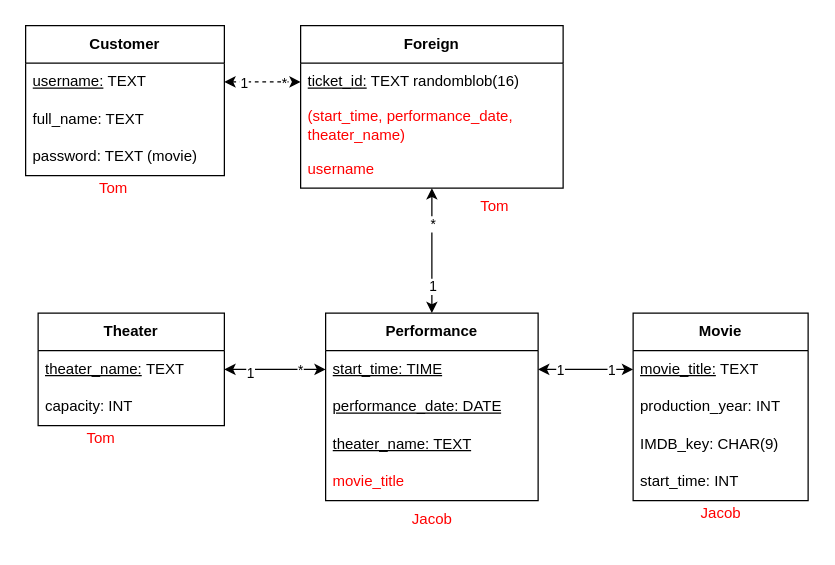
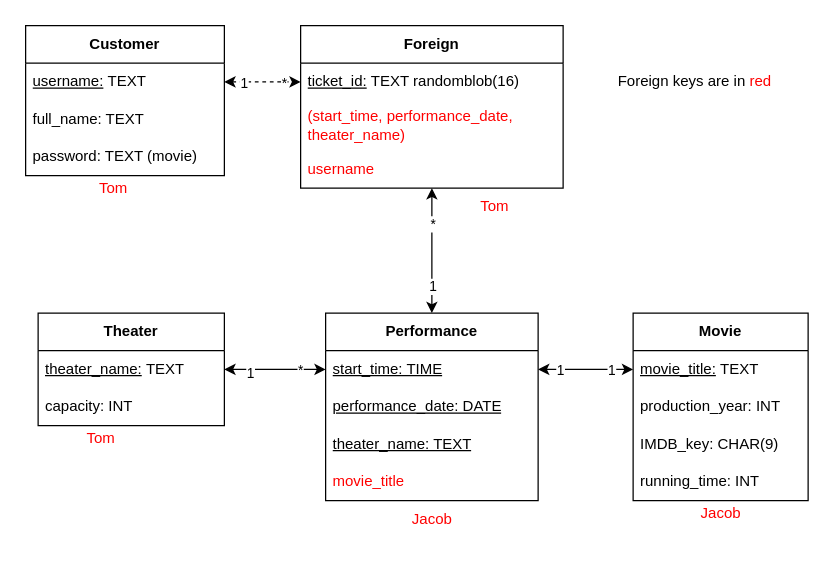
+ <mxCell id="35" value="Foreign keys are in &lt;font color=&quot;#ff0000&quot;&gt;red&lt;/font&gt;" style="text;html=1;align=center;verticalAlign=middle;resizable=0;points=[];autosize=1;strokeColor=none;fillColor=none;" parent="1" vertex="1"><mxGeometry x="480" y="50" width="150" height="30" as="geometry" /></mxCell>
- <mxCell id="9" value="start_time: INT" style="text;strokeColor=none;fillColor=none;align=left;verticalAlign=middle;spacingLeft=4;spacingRight=4;overflow=hidden;points=[[0,0.5],[1,0.5]];portConstraint=eastwest;rotatable=0;whiteSpace=wrap;html=1;" parent="5" vertex="1"><mxGeometry y="120" width="140" height="30" as="geometry" /></mxCell>
+ <mxCell id="9" value="running_time: INT" style="text;strokeColor=none;fillColor=none;align=left;verticalAlign=middle;spacingLeft=4;spacingRight=4;overflow=hidden;points=[[0,0.5],[1,0.5]];portConstraint=eastwest;rotatable=0;whiteSpace=wrap;html=1;" parent="5" vertex="1"><mxGeometry y="120" width="140" height="30" as="geometry" /></mxCell>
